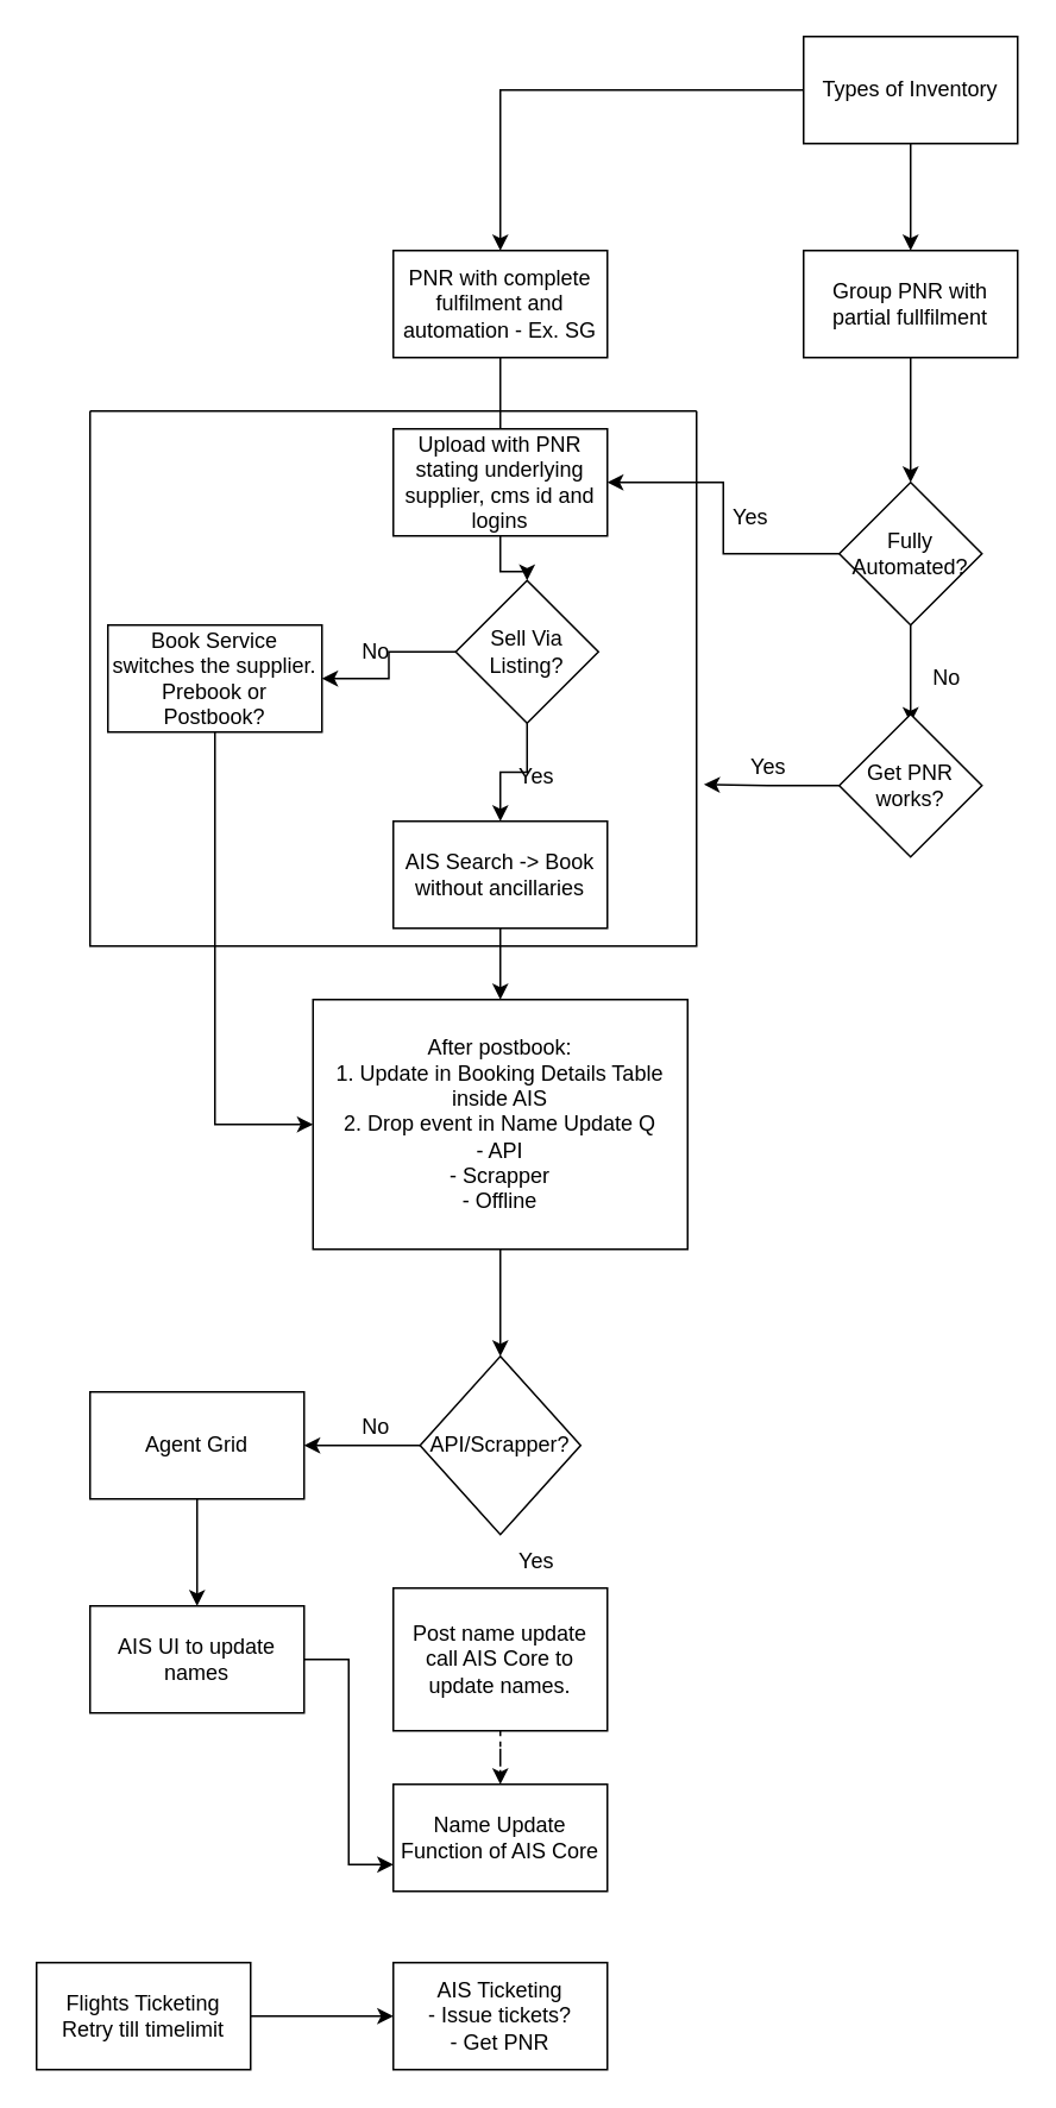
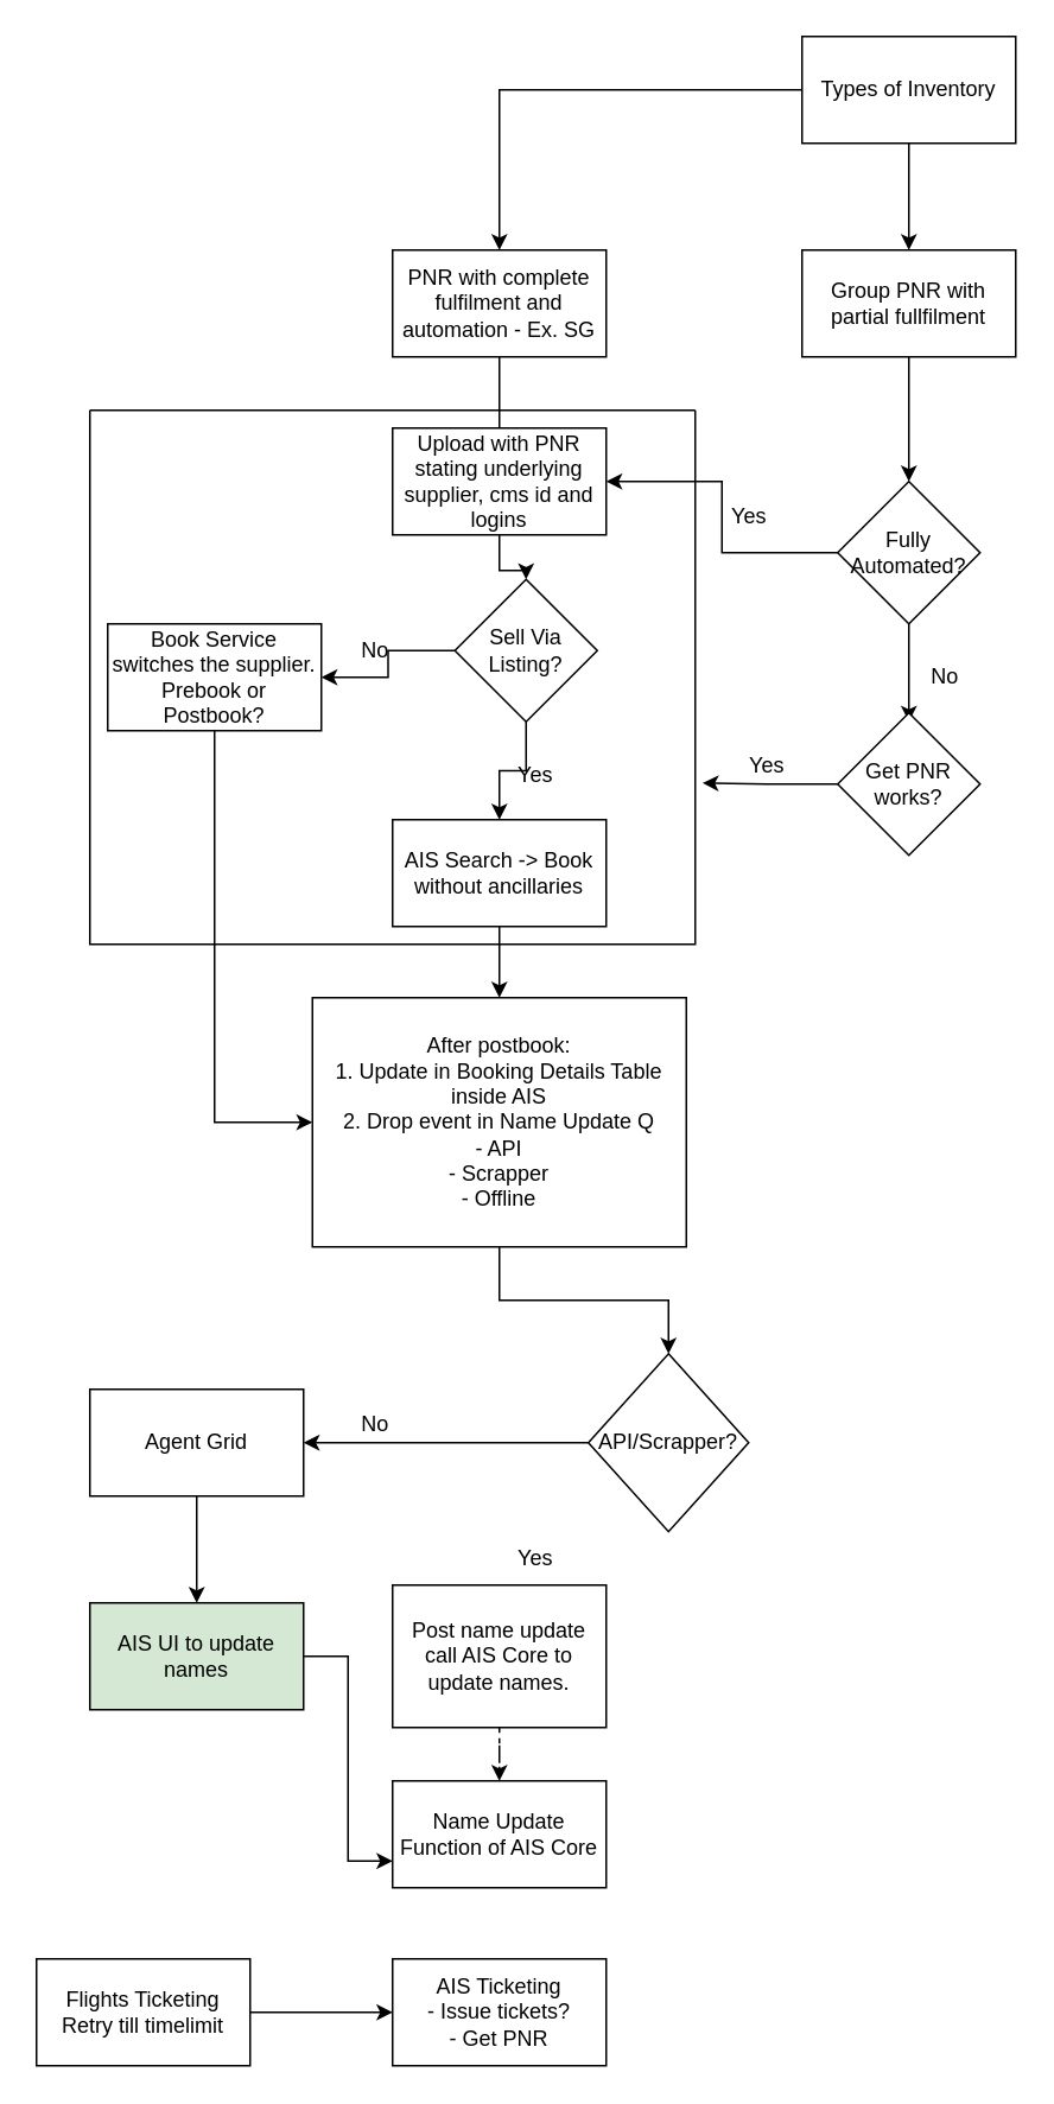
- <mxCell id="31" value="API/Scrapper?" style="rhombus;whiteSpace=wrap;html=1;rounded=0;" vertex="1" parent="1"><mxGeometry x="235" y="760" width="90" height="100" as="geometry" /></mxCell>
+ <mxCell id="31" value="API/Scrapper?" style="rhombus;whiteSpace=wrap;html=1;rounded=0;" vertex="1" parent="1"><mxGeometry x="330" y="760" width="90" height="100" as="geometry" /></mxCell>
- <mxCell id="43" value="AIS UI to update names" style="whiteSpace=wrap;html=1;rounded=0;" vertex="1" parent="1"><mxGeometry x="50" y="900" width="120" height="60" as="geometry" /></mxCell>
+ <mxCell id="43" value="AIS UI to update names" style="whiteSpace=wrap;html=1;rounded=0;fillColor=#d5e8d4;" vertex="1" parent="1"><mxGeometry x="50" y="900" width="120" height="60" as="geometry" /></mxCell>
